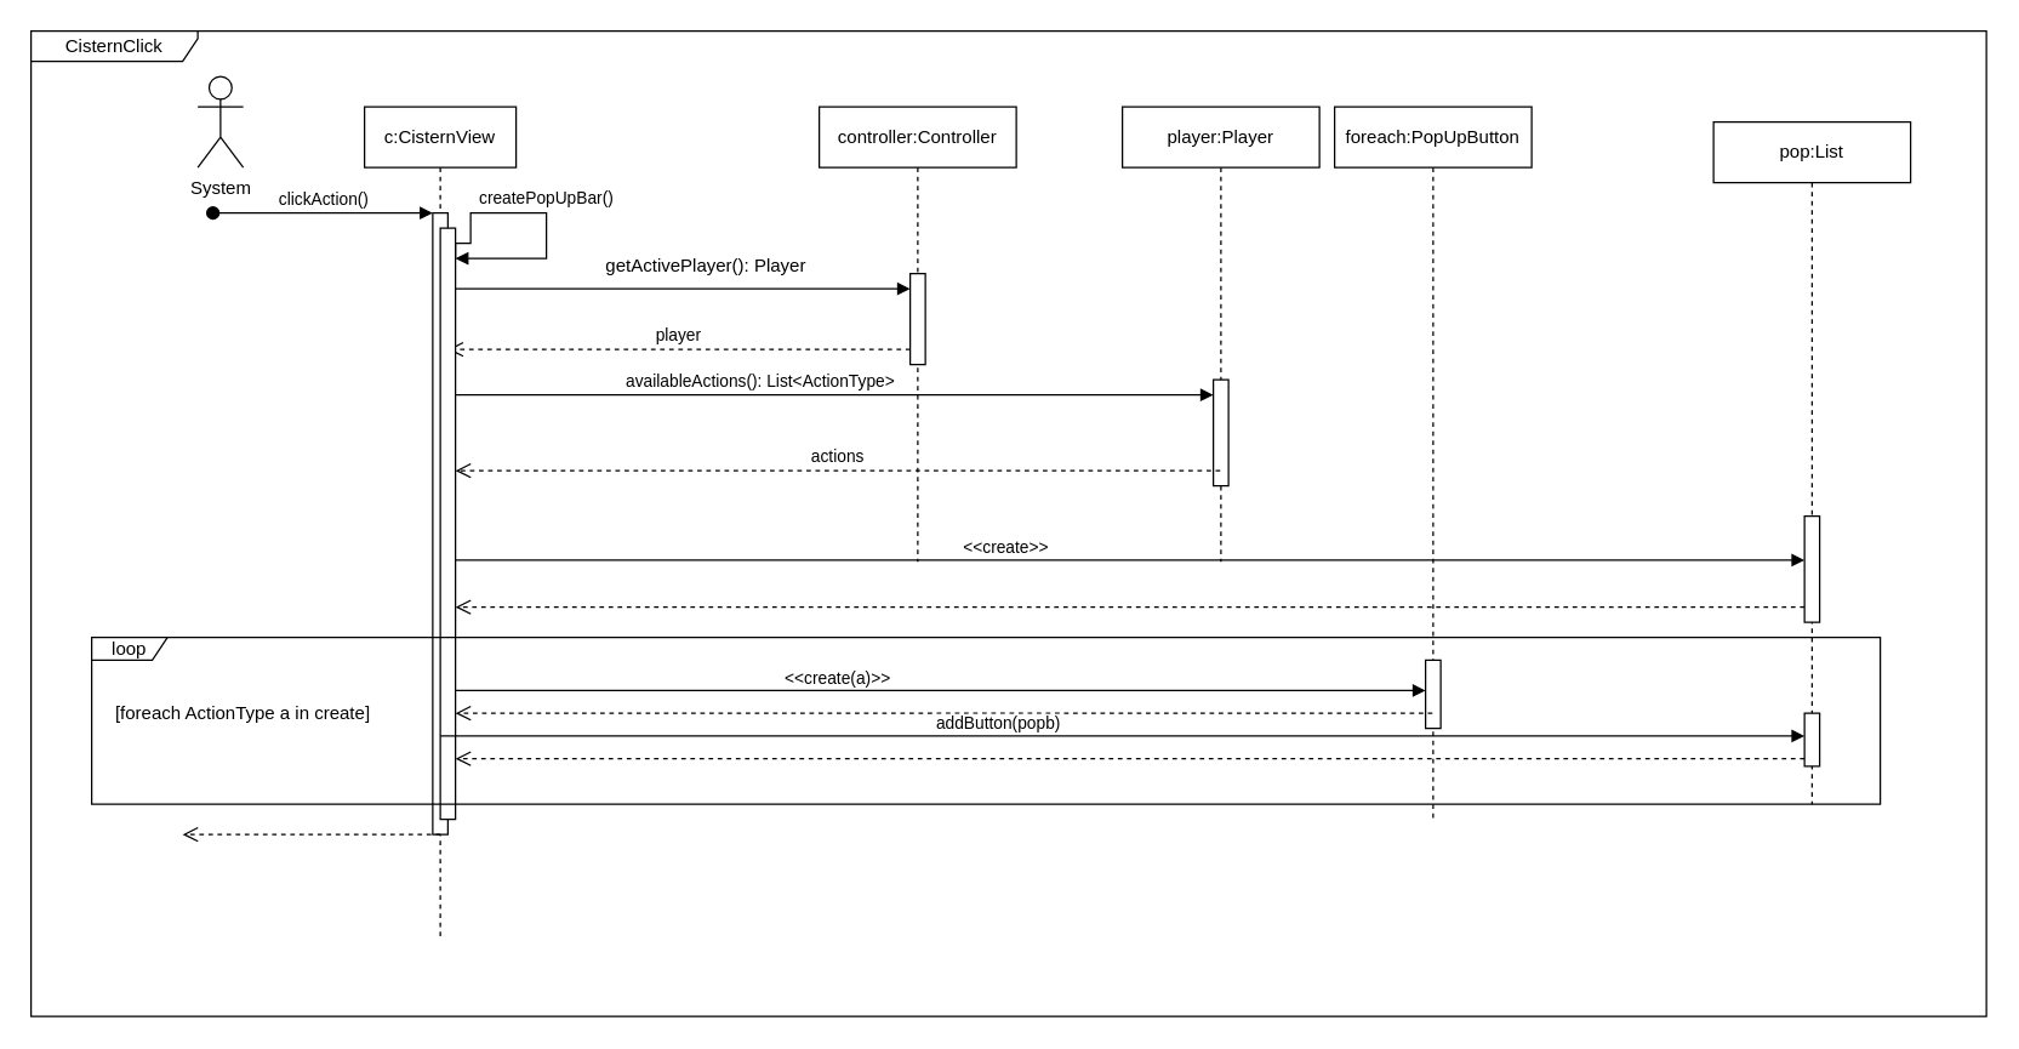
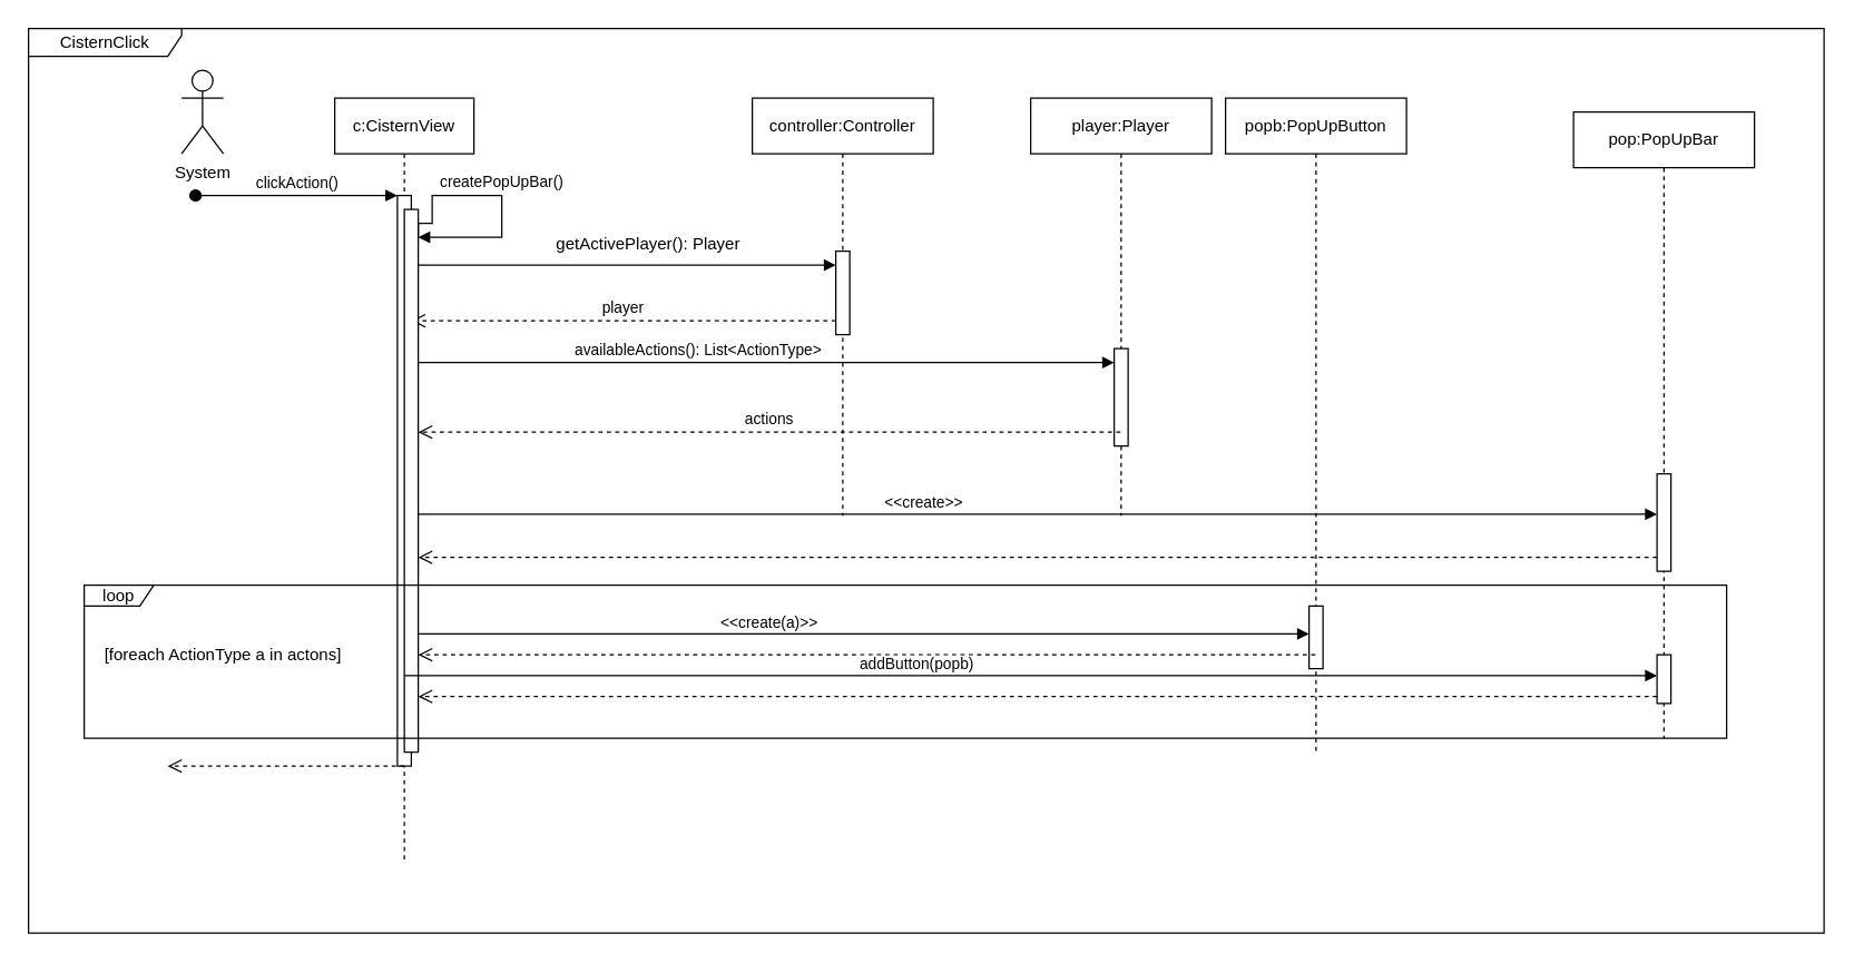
- <mxCell id="28" value="foreach:PopUpButton" style="shape=umlLifeline;perimeter=lifelinePerimeter;whiteSpace=wrap;html=1;container=0;dropTarget=0;collapsible=0;recursiveResize=0;outlineConnect=0;portConstraint=eastwest;newEdgeStyle={&quot;edgeStyle&quot;:&quot;elbowEdgeStyle&quot;,&quot;elbow&quot;:&quot;vertical&quot;,&quot;curved&quot;:0,&quot;rounded&quot;:0};" vertex="1" parent="1"><mxGeometry x="880" y="70" width="130" height="470" as="geometry" /></mxCell>
+ <mxCell id="28" value="popb:PopUpButton" style="shape=umlLifeline;perimeter=lifelinePerimeter;whiteSpace=wrap;html=1;container=0;dropTarget=0;collapsible=0;recursiveResize=0;outlineConnect=0;portConstraint=eastwest;newEdgeStyle={&quot;edgeStyle&quot;:&quot;elbowEdgeStyle&quot;,&quot;elbow&quot;:&quot;vertical&quot;,&quot;curved&quot;:0,&quot;rounded&quot;:0};" vertex="1" parent="1"><mxGeometry x="880" y="70" width="130" height="470" as="geometry" /></mxCell>
- <mxCell id="20" value="pop:List" style="shape=umlLifeline;perimeter=lifelinePerimeter;whiteSpace=wrap;html=1;container=0;dropTarget=0;collapsible=0;recursiveResize=0;outlineConnect=0;portConstraint=eastwest;newEdgeStyle={&quot;edgeStyle&quot;:&quot;elbowEdgeStyle&quot;,&quot;elbow&quot;:&quot;vertical&quot;,&quot;curved&quot;:0,&quot;rounded&quot;:0};" vertex="1" parent="1"><mxGeometry x="1130" y="80" width="130" height="450" as="geometry" /></mxCell>
+ <mxCell id="20" value="pop:PopUpBar" style="shape=umlLifeline;perimeter=lifelinePerimeter;whiteSpace=wrap;html=1;container=0;dropTarget=0;collapsible=0;recursiveResize=0;outlineConnect=0;portConstraint=eastwest;newEdgeStyle={&quot;edgeStyle&quot;:&quot;elbowEdgeStyle&quot;,&quot;elbow&quot;:&quot;vertical&quot;,&quot;curved&quot;:0,&quot;rounded&quot;:0};" vertex="1" parent="1"><mxGeometry x="1130" y="80" width="130" height="450" as="geometry" /></mxCell>
- <mxCell id="27" value="[foreach ActionType a in create]" style="text;html=1;strokeColor=none;fillColor=none;align=center;verticalAlign=middle;whiteSpace=wrap;rounded=0;" vertex="1" parent="1"><mxGeometry x="70" y="455" width="180" height="30" as="geometry" /></mxCell>
+ <mxCell id="27" value="[foreach ActionType a in actons]" style="text;html=1;strokeColor=none;fillColor=none;align=center;verticalAlign=middle;whiteSpace=wrap;rounded=0;" vertex="1" parent="1"><mxGeometry x="70" y="455" width="180" height="30" as="geometry" /></mxCell>
